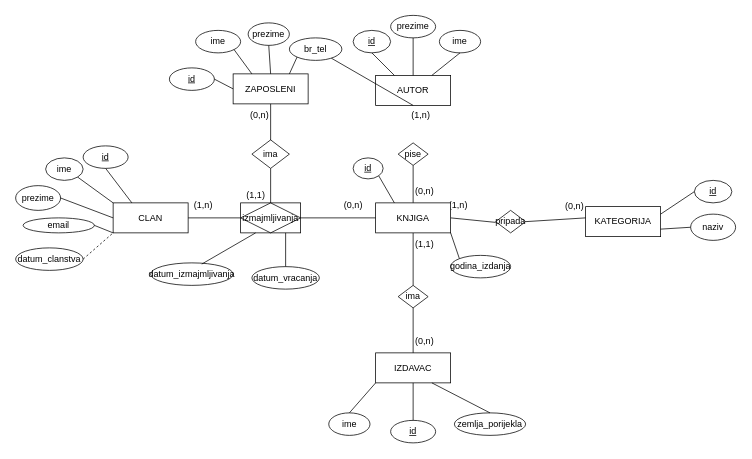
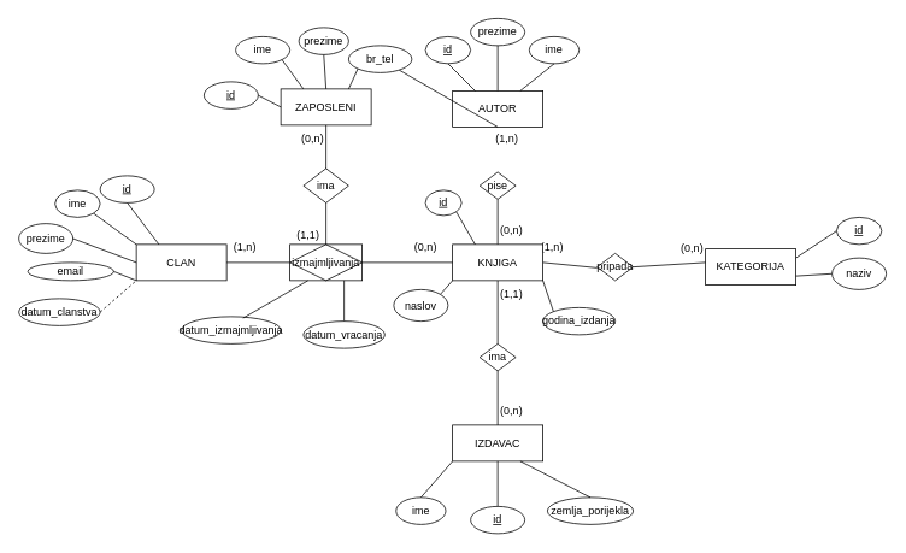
+ <mxCell id="46" value="" style="endArrow=none;html=1;rounded=0;entryX=1;entryY=0;entryDx=0;entryDy=0;exitX=0;exitY=1;exitDx=0;exitDy=0;" edge="1" parent="1" source="21" target="45"><mxGeometry relative="1" as="geometry"><mxPoint x="340" y="200" as="sourcePoint" /><mxPoint x="500" y="200" as="targetPoint" /></mxGeometry></mxCell>
+ <mxCell id="45" value="naslov" style="ellipse;whiteSpace=wrap;html=1;align=center;" vertex="1" parent="1"><mxGeometry x="435" y="320" width="60" height="35" as="geometry" /></mxCell>
